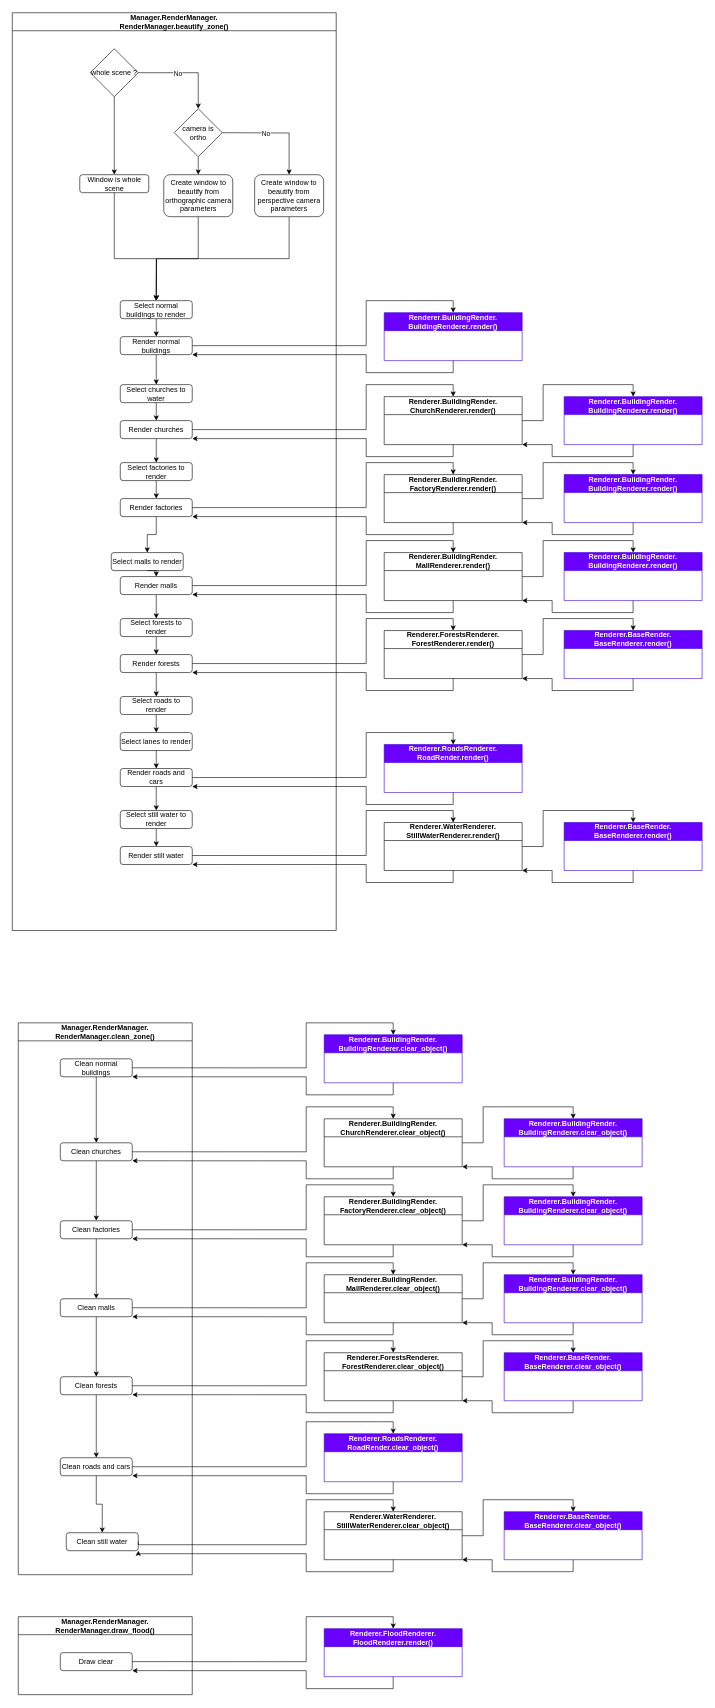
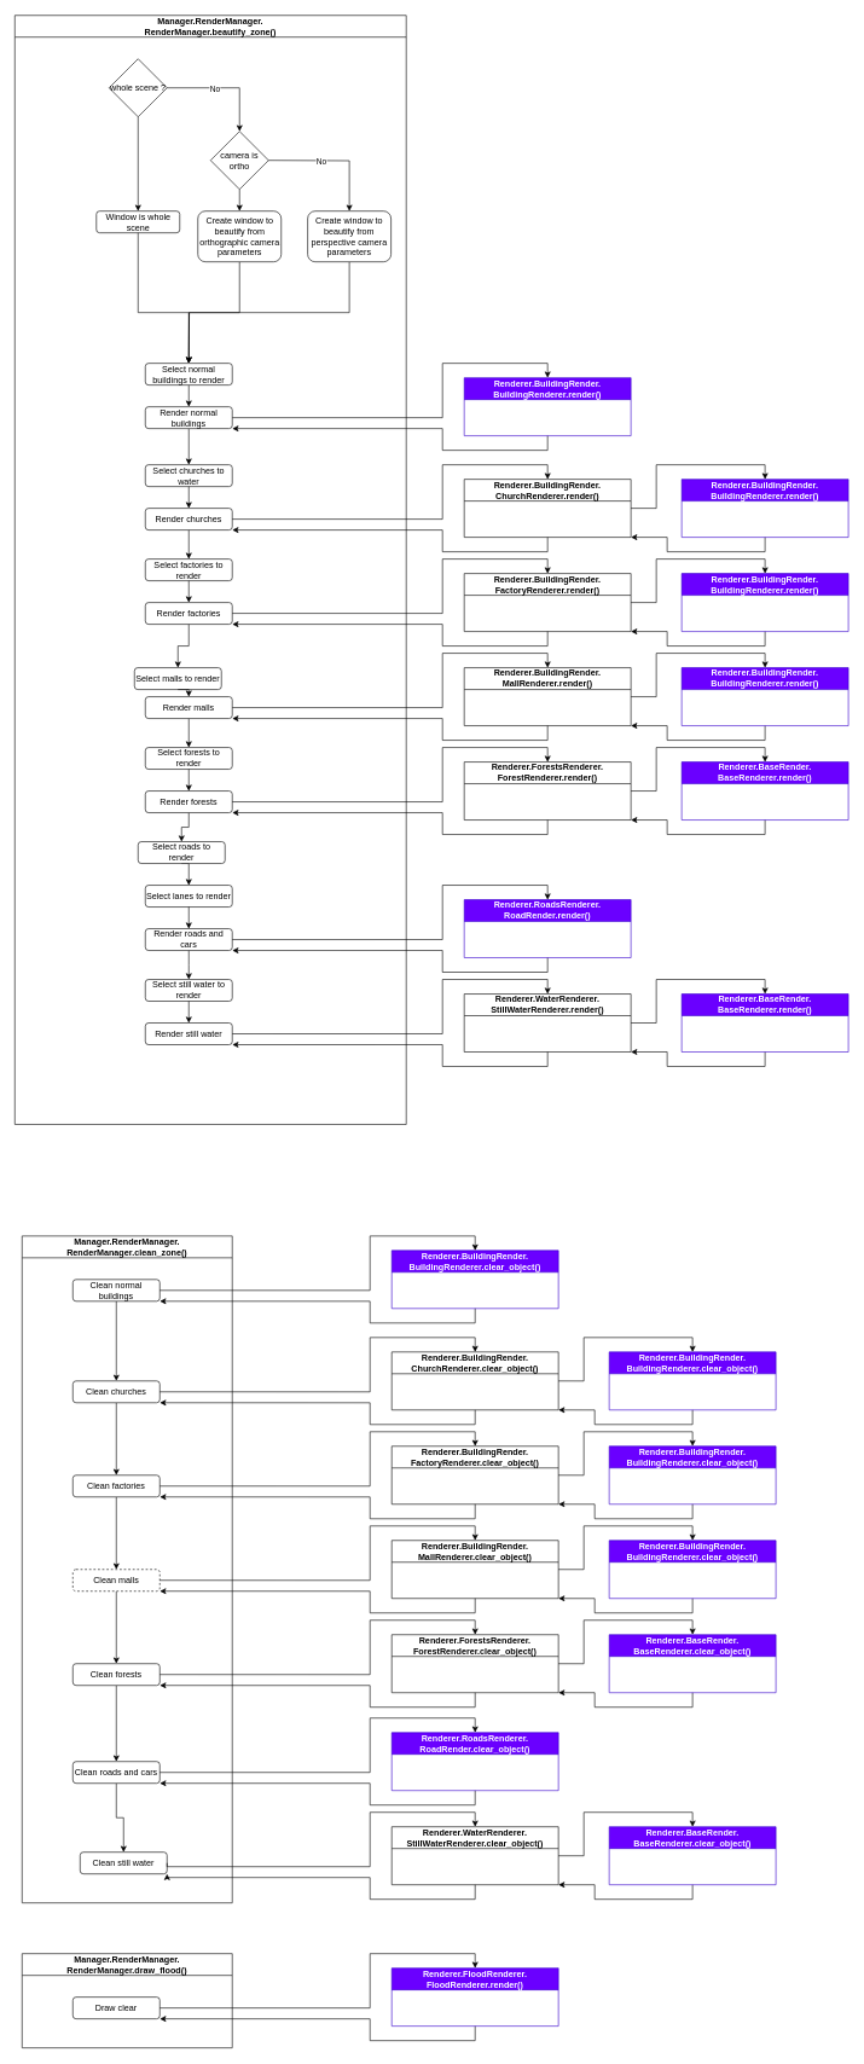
- <mxCell id="66" value="Select roads to render" style="rounded=1;whiteSpace=wrap;html=1;fontSize=12;glass=0;strokeWidth=1;shadow=0;" parent="2" vertex="1"><mxGeometry x="180" y="1140" width="120" height="30" as="geometry" /></mxCell>
+ <mxCell id="66" value="Select roads to render" style="rounded=1;whiteSpace=wrap;html=1;fontSize=12;glass=0;strokeWidth=1;shadow=0;" parent="2" vertex="1"><mxGeometry x="170" y="1140" width="120" height="30" as="geometry" /></mxCell>
- <mxCell id="99" value="Clean malls" style="rounded=1;whiteSpace=wrap;html=1;fontSize=12;glass=0;strokeWidth=1;shadow=0;" parent="82" vertex="1"><mxGeometry x="70" y="459.96" width="120" height="30" as="geometry" /></mxCell>
+ <mxCell id="99" value="Clean malls" style="rounded=1;whiteSpace=wrap;html=1;fontSize=12;glass=0;strokeWidth=1;shadow=0;dashed=1;" parent="82" vertex="1"><mxGeometry x="70" y="459.96" width="120" height="30" as="geometry" /></mxCell>
